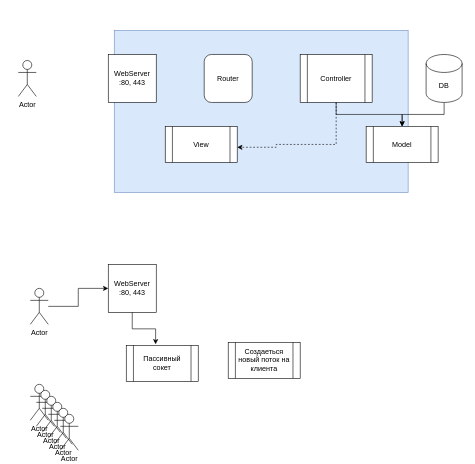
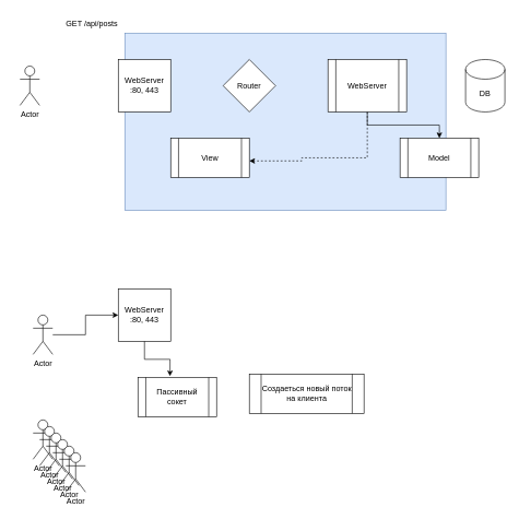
+ <mxCell id="6" value="GET /api/posts" style="text;html=1;align=center;verticalAlign=middle;whiteSpace=wrap;rounded=0;" parent="1" vertex="1"><mxGeometry x="20" y="20" width="240" height="30" as="geometry" /></mxCell>
- <mxCell id="5" value="Router" style="whiteSpace=wrap;html=1;rounded=1;" parent="1" vertex="1"><mxGeometry x="340" y="90" width="80" height="80" as="geometry" /></mxCell>
+ <mxCell id="5" value="Router" style="rhombus;whiteSpace=wrap;html=1;" parent="1" vertex="1"><mxGeometry x="340" y="90" width="80" height="80" as="geometry" /></mxCell>
- <mxCell id="8" value="Controller" style="shape=process;whiteSpace=wrap;html=1;backgroundOutline=1;" parent="1" vertex="1"><mxGeometry x="500" y="90" width="120" height="80" as="geometry" /></mxCell>
+ <mxCell id="8" value="WebServer" style="shape=process;whiteSpace=wrap;html=1;backgroundOutline=1;" parent="1" vertex="1"><mxGeometry x="500" y="90" width="120" height="80" as="geometry" /></mxCell>
- <mxCell id="9" style="edgeStyle=orthogonalEdgeStyle;rounded=0;orthogonalLoop=1;jettySize=auto;html=1;" parent="1" source="10" target="11" edge="1"><mxGeometry relative="1" as="geometry" /></mxCell>
- <mxCell id="12" value="View" style="shape=process;whiteSpace=wrap;html=1;backgroundOutline=1;" parent="1" vertex="1"><mxGeometry x="275" y="210" width="120" height="60" as="geometry" /></mxCell>
+ <mxCell id="12" value="View" style="shape=process;whiteSpace=wrap;html=1;backgroundOutline=1;" parent="1" vertex="1"><mxGeometry x="260" y="210" width="120" height="60" as="geometry" /></mxCell>
- <mxCell id="19" value="Создаеться новый поток на клиента" style="shape=process;whiteSpace=wrap;html=1;backgroundOutline=1;" parent="1" vertex="1"><mxGeometry x="380" y="570" width="120" height="60" as="geometry" /></mxCell>
+ <mxCell id="19" value="Создаеться новый поток на клиента" style="shape=process;whiteSpace=wrap;html=1;backgroundOutline=1;" parent="1" vertex="1"><mxGeometry x="380" y="570" width="175" height="60" as="geometry" /></mxCell>
